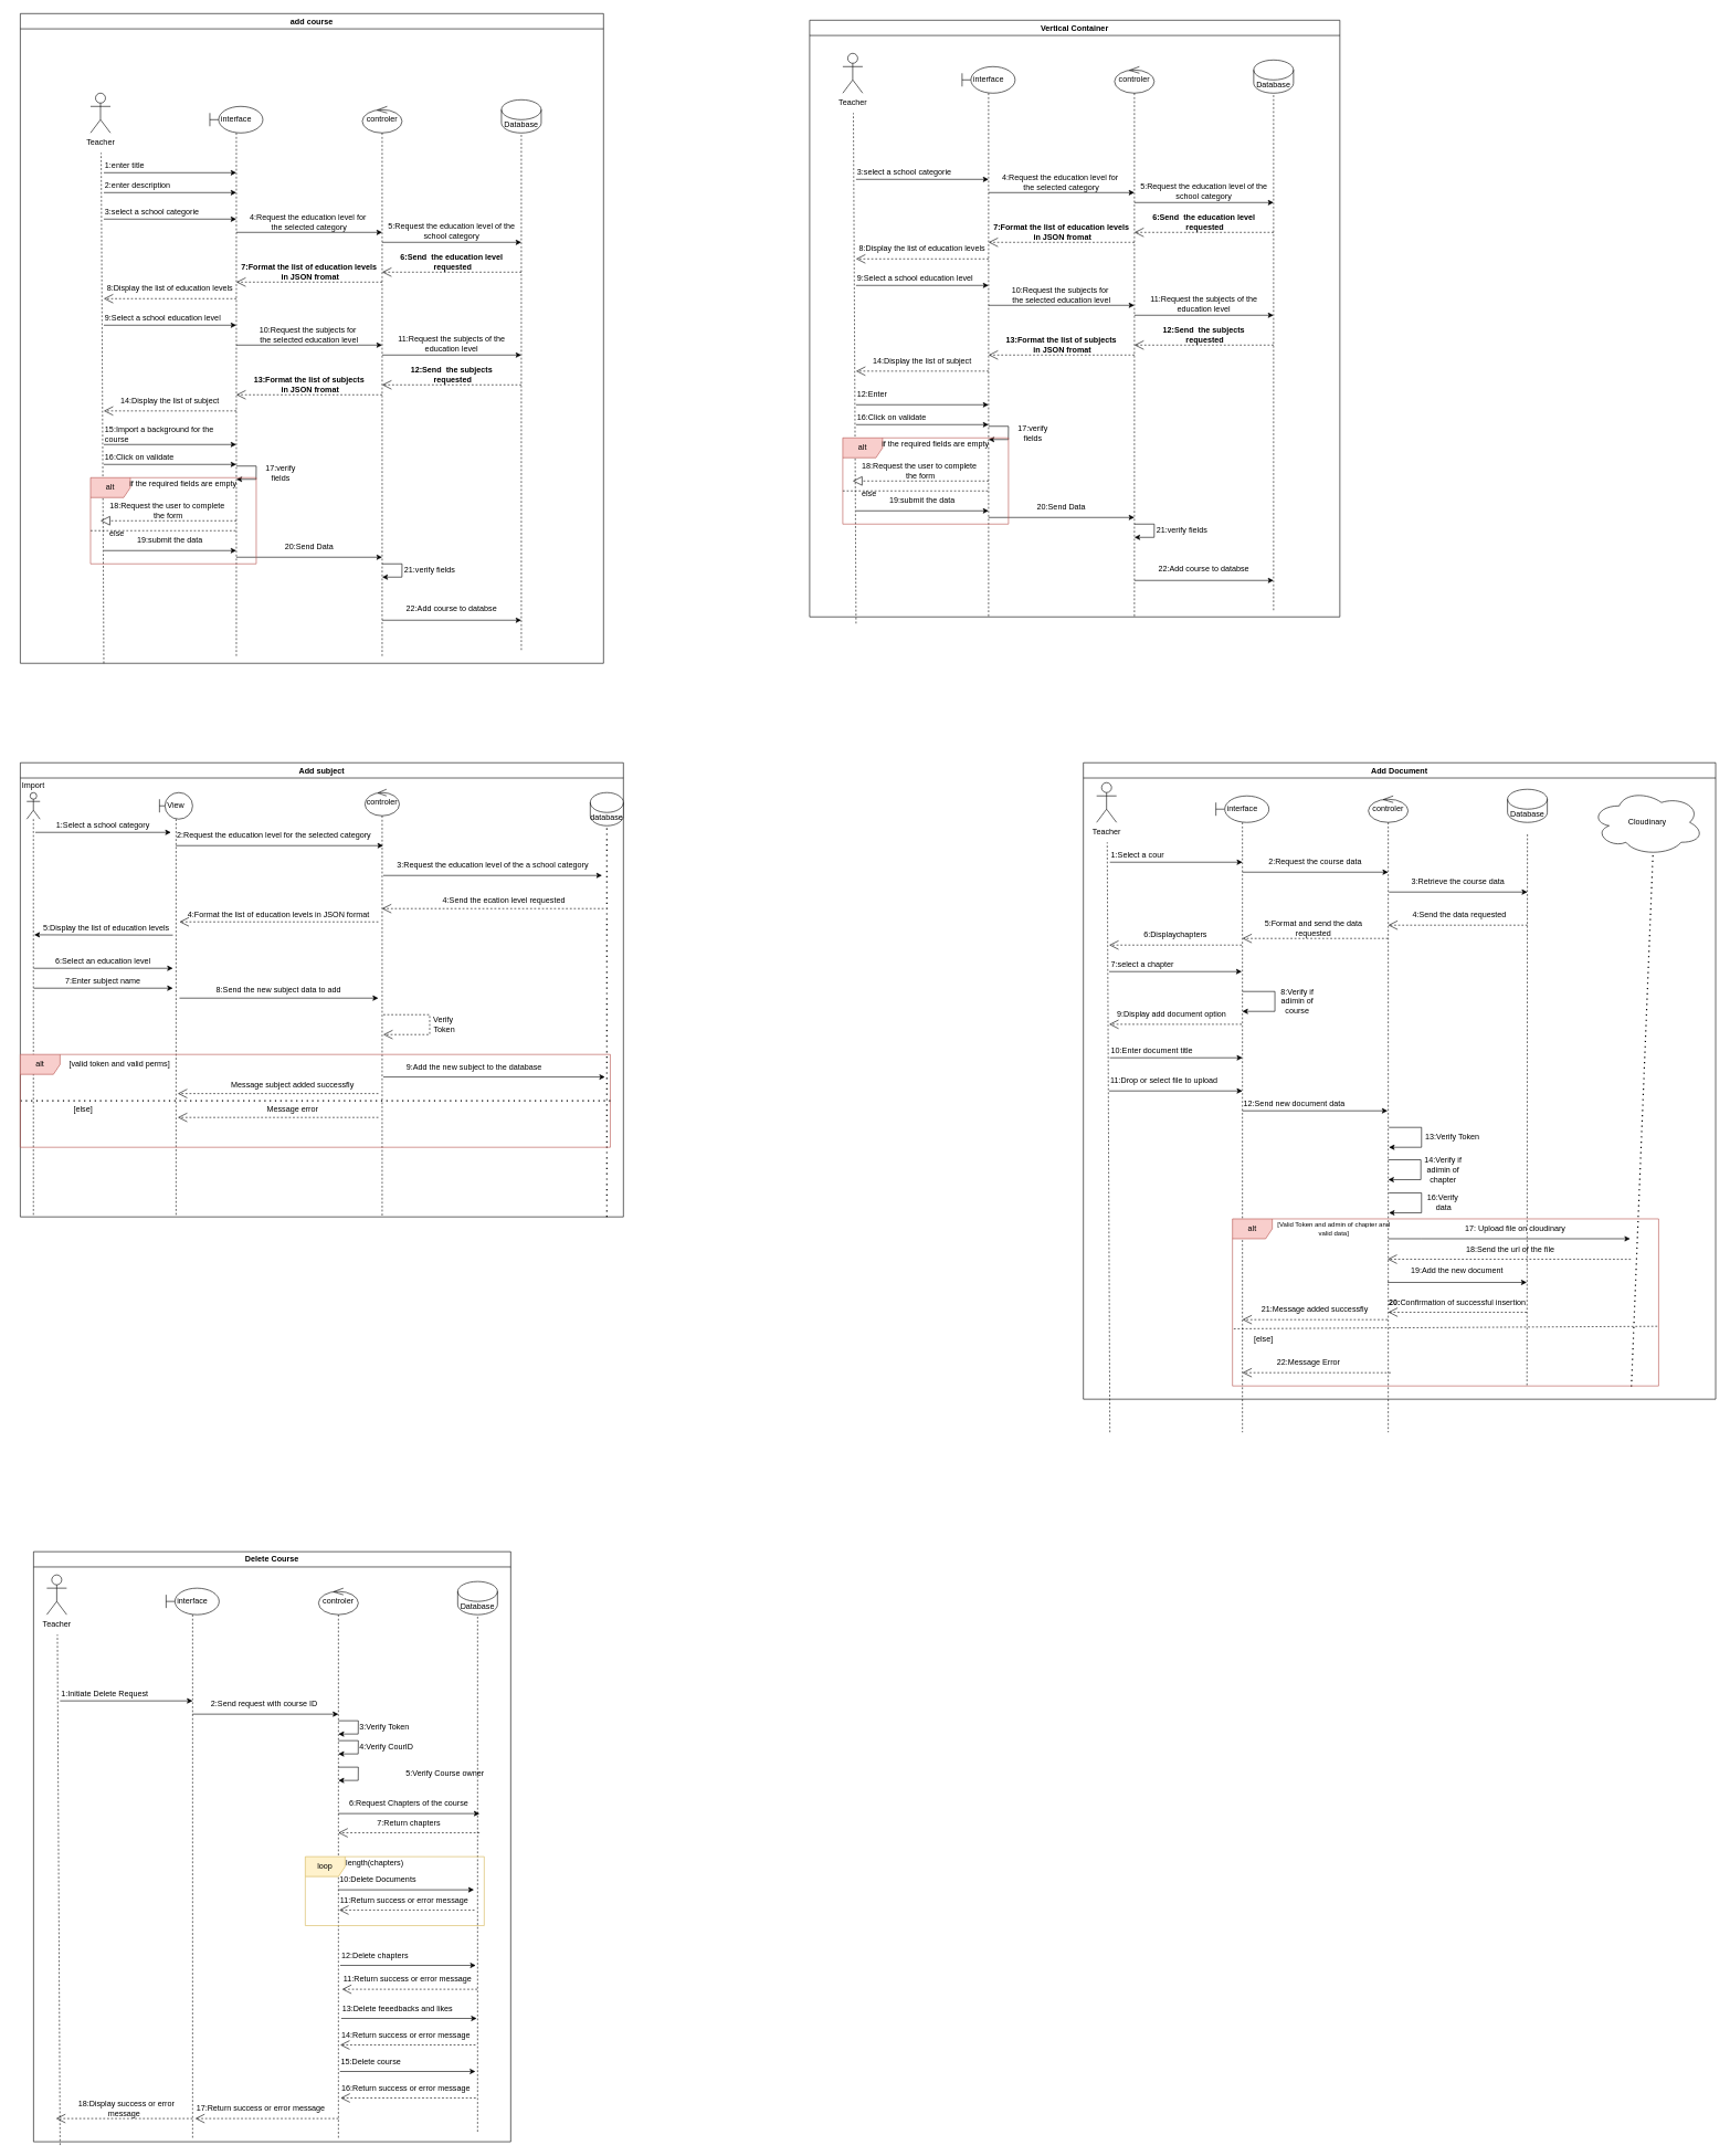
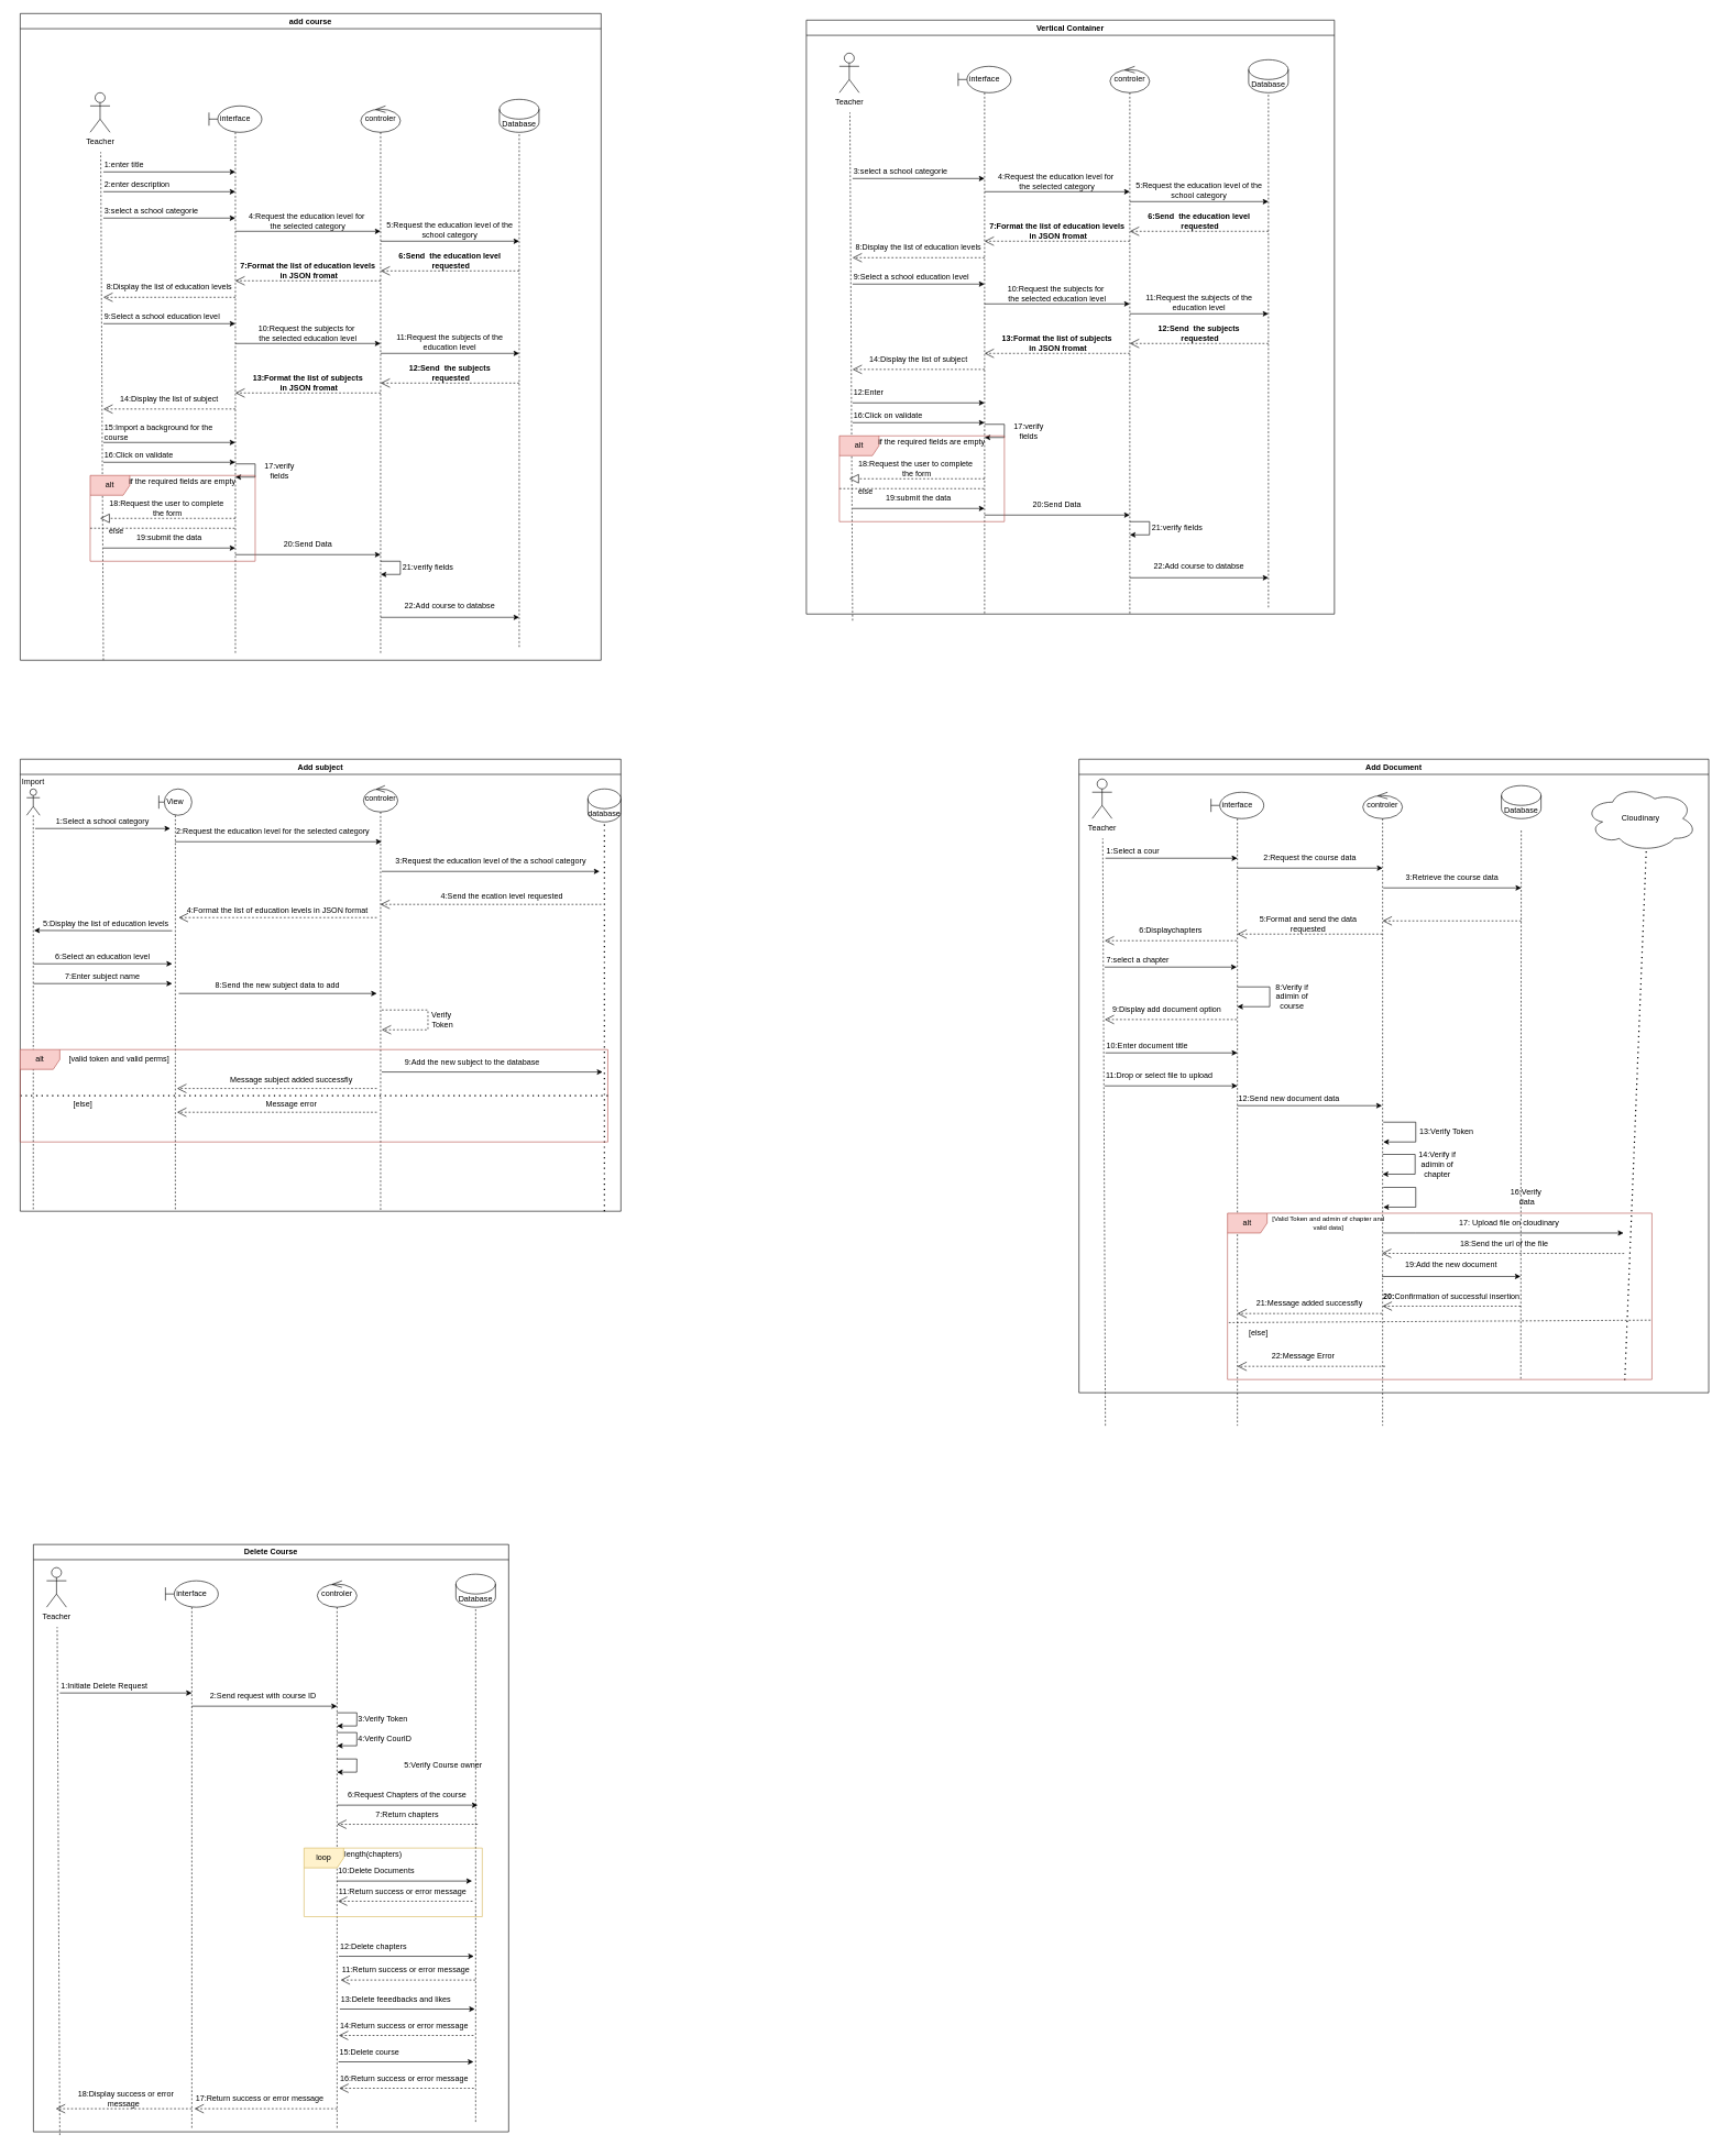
- <mxCell id="165" value="4:Send the data requested" style="text;html=1;align=center;verticalAlign=middle;whiteSpace=wrap;rounded=0;" parent="145" vertex="1"><mxGeometry x="490" y="215" width="155" height="30" as="geometry" /></mxCell>
- <mxCell id="179" value="16:Verify&amp;nbsp;&lt;div&gt;data&lt;/div&gt;" style="text;html=1;align=center;verticalAlign=middle;whiteSpace=wrap;rounded=0;" parent="145" vertex="1"><mxGeometry x="514.21" y="648.82" width="60" height="30" as="geometry" /></mxCell>
+ <mxCell id="179" value="16:Verify&amp;nbsp;&lt;div&gt;data&lt;/div&gt;" style="text;html=1;align=center;verticalAlign=middle;whiteSpace=wrap;rounded=0;" parent="145" vertex="1"><mxGeometry x="649.21" y="648.82" width="60" height="30" as="geometry" /></mxCell>
